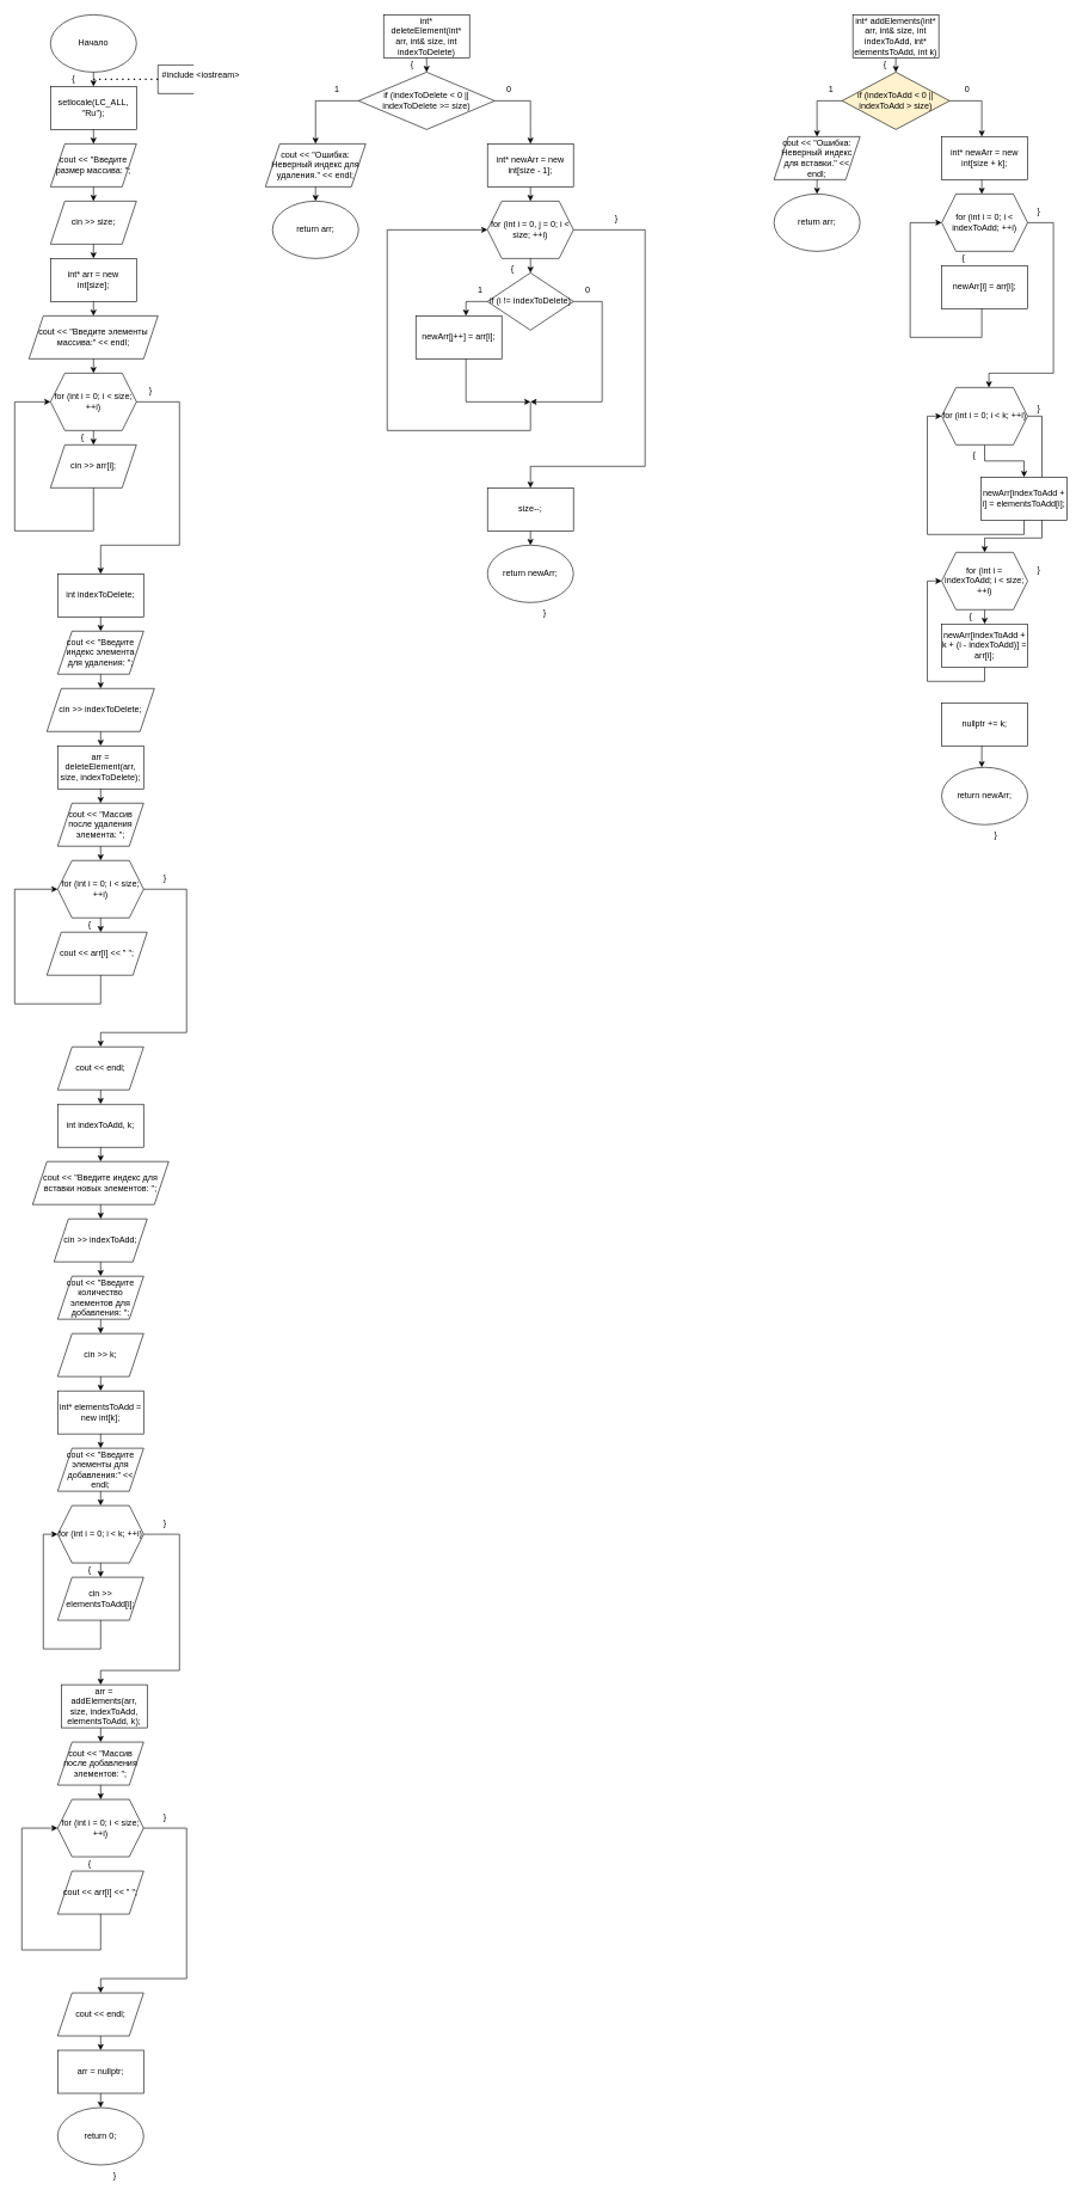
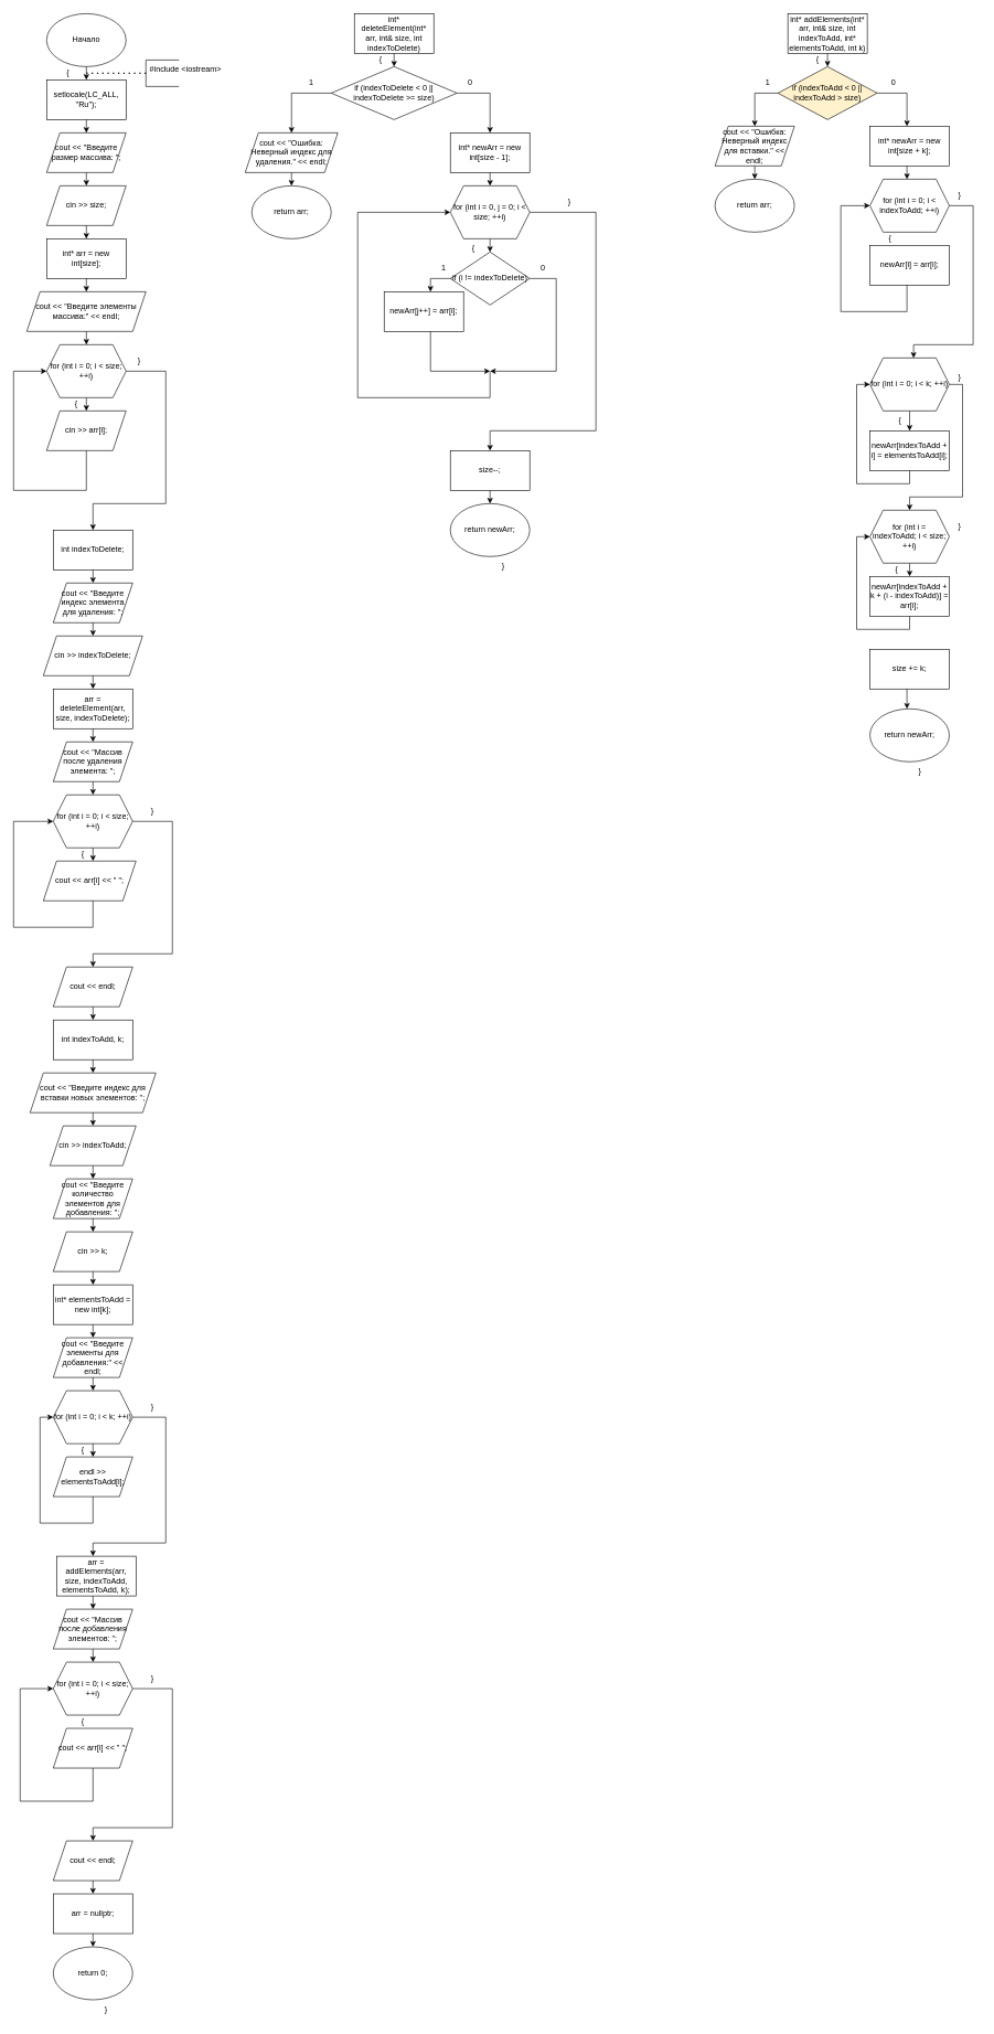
- <mxCell id="132" value="newArr[indexToAdd + i] = elementsToAdd[i];" style="rounded=0;whiteSpace=wrap;html=1;" parent="1" vertex="1"><mxGeometry x="1369" y="665" width="120" height="60" as="geometry" /></mxCell>
+ <mxCell id="132" value="newArr[indexToAdd + i] = elementsToAdd[i];" style="rounded=0;whiteSpace=wrap;html=1;" parent="1" vertex="1"><mxGeometry x="1314" y="650" width="120" height="60" as="geometry" /></mxCell>
- <mxCell id="137" value="nullptr += k;" style="rounded=0;whiteSpace=wrap;html=1;" parent="1" vertex="1"><mxGeometry x="1314" y="980" width="120" height="60" as="geometry" /></mxCell>
+ <mxCell id="137" value="size += k;" style="rounded=0;whiteSpace=wrap;html=1;" parent="1" vertex="1"><mxGeometry x="1314" y="980" width="120" height="60" as="geometry" /></mxCell>
- <mxCell id="57" value="cin &amp;gt;&amp;gt; elementsToAdd[i];" style="shape=parallelogram;perimeter=parallelogramPerimeter;whiteSpace=wrap;html=1;fixedSize=1;" parent="1" vertex="1"><mxGeometry x="80" y="2200" width="120" height="60" as="geometry" /></mxCell>
+ <mxCell id="57" value="endl &amp;gt;&amp;gt; elementsToAdd[i];" style="shape=parallelogram;perimeter=parallelogramPerimeter;whiteSpace=wrap;html=1;fixedSize=1;" parent="1" vertex="1"><mxGeometry x="80" y="2200" width="120" height="60" as="geometry" /></mxCell>
